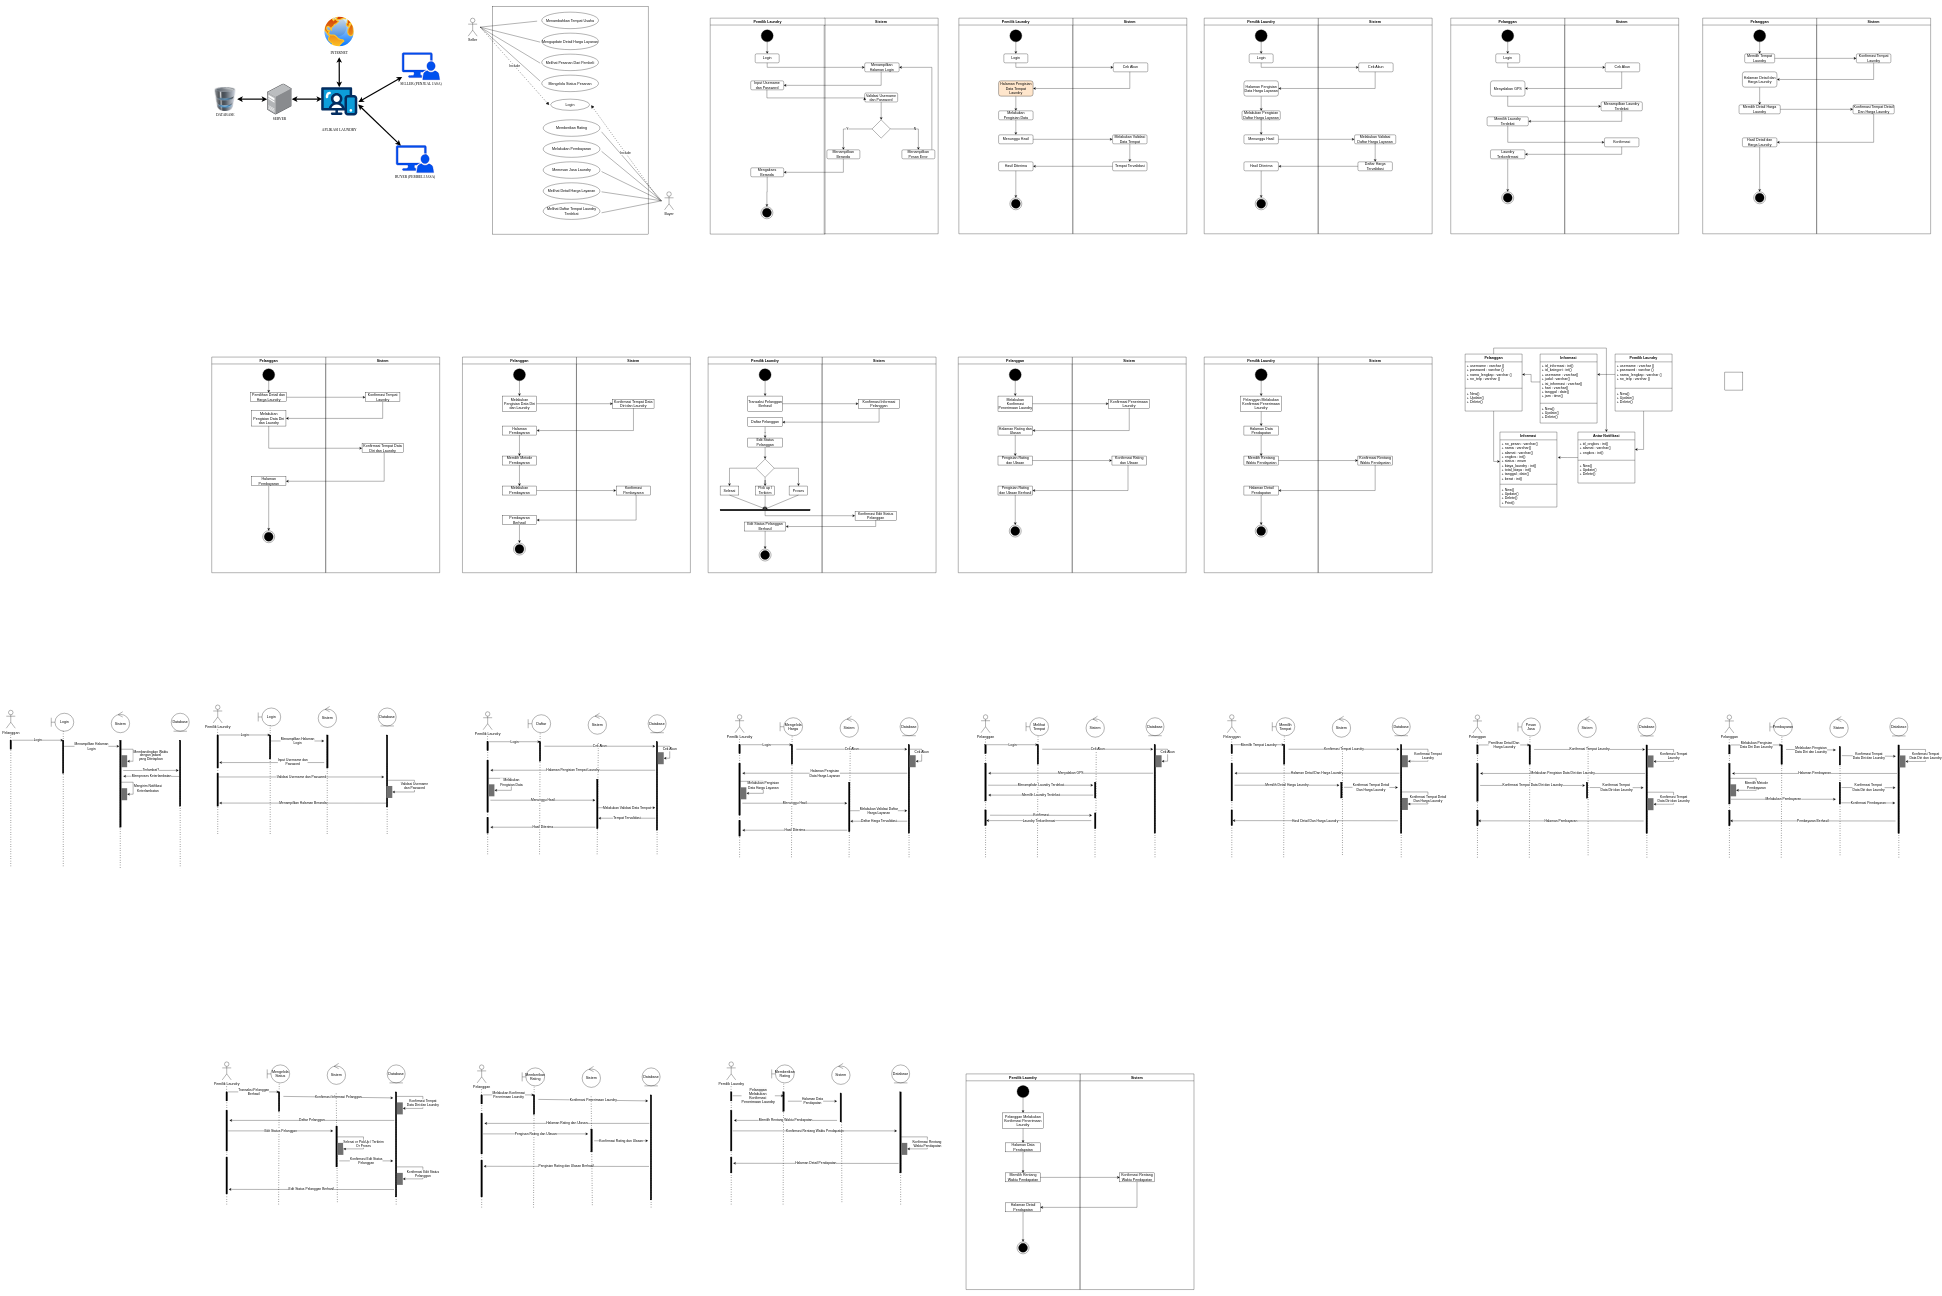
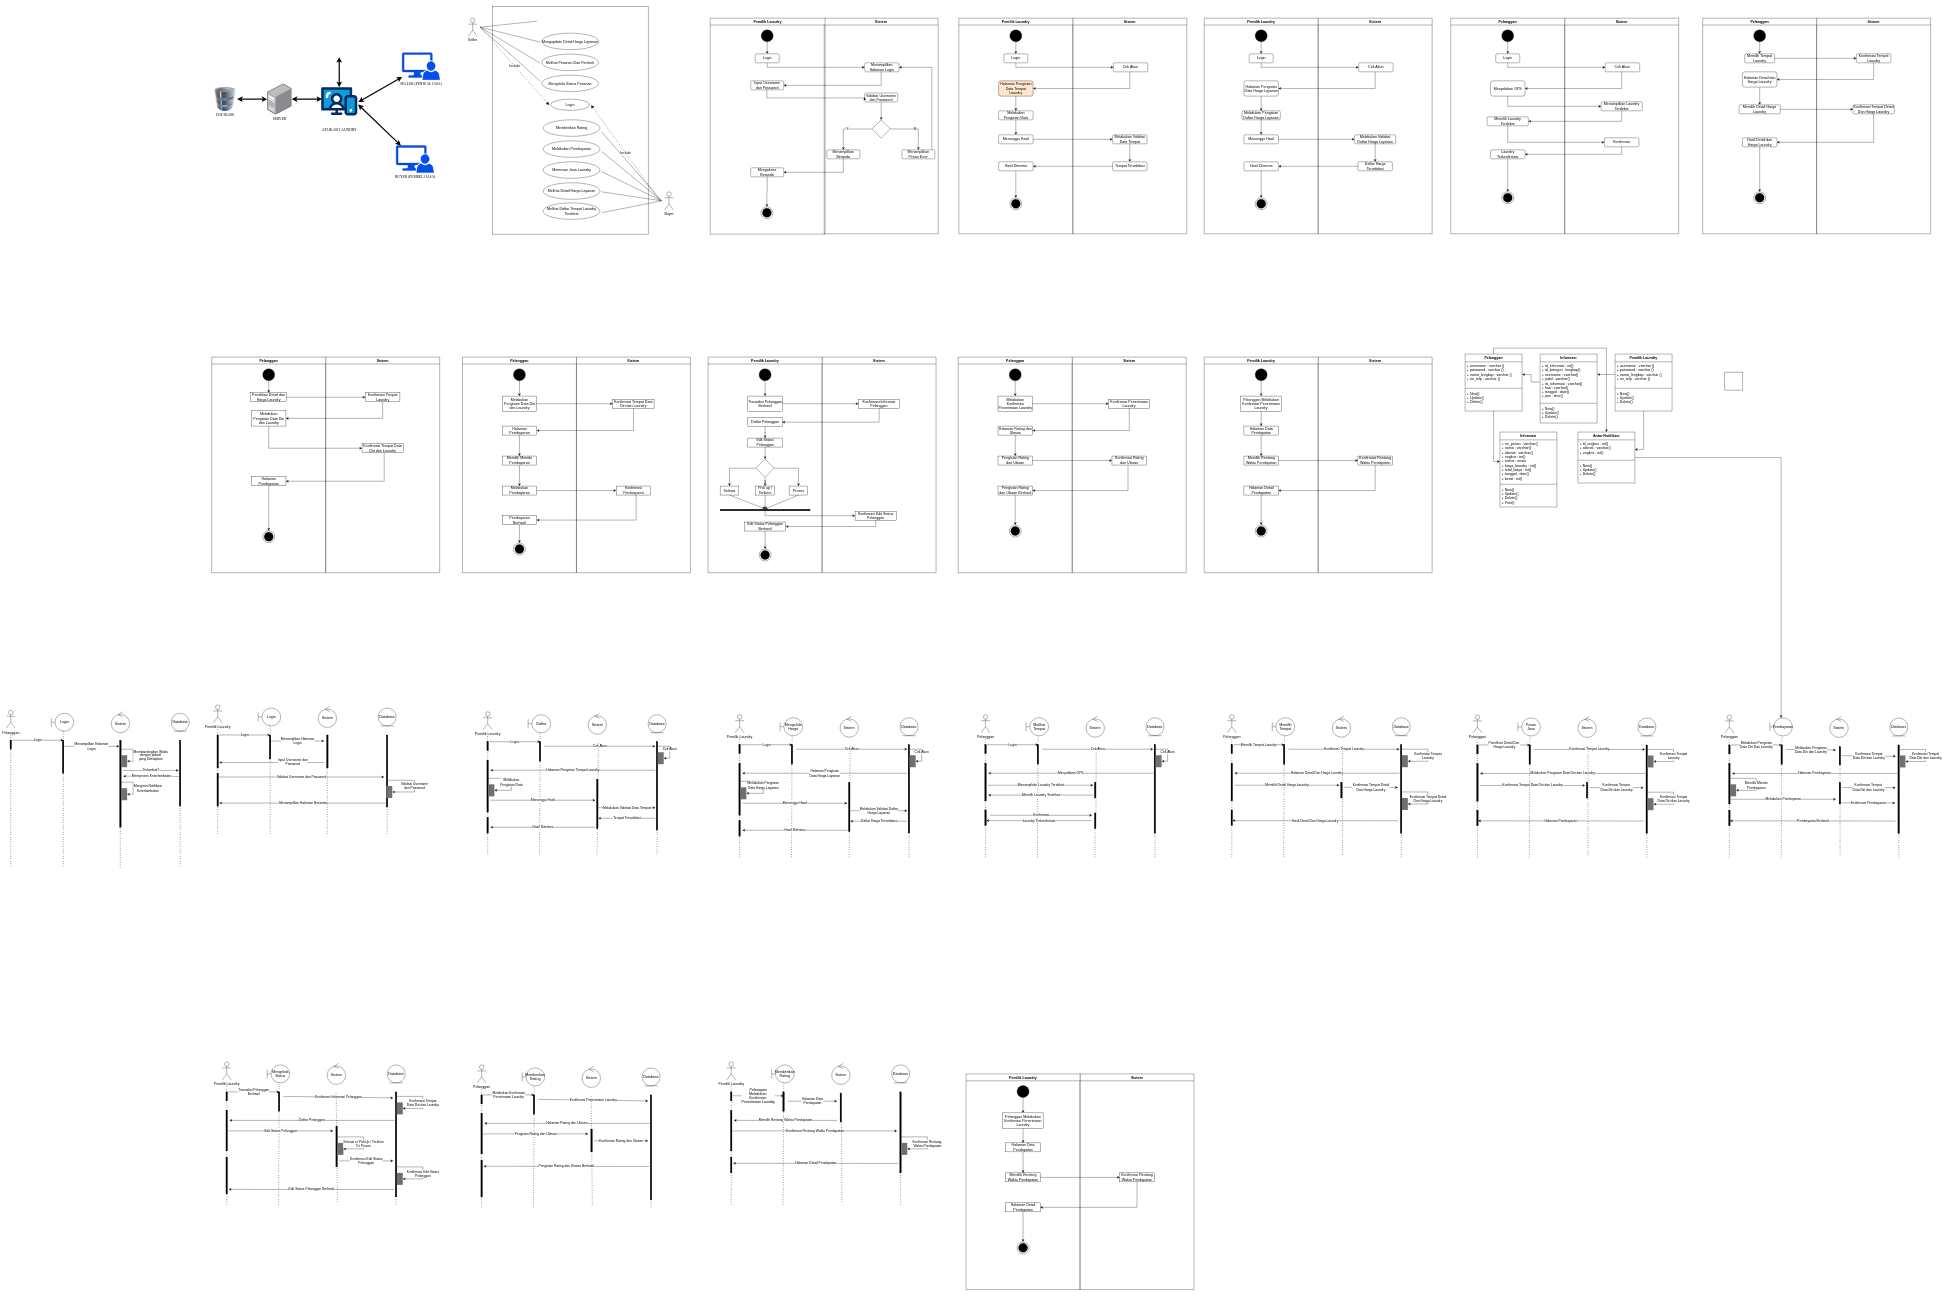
- <mxCell id="55" value="Menambahkan Tempat Usaha" style="ellipse;whiteSpace=wrap;html=1;" parent="1" vertex="1"><mxGeometry x="1805.25" y="40" width="189.5" height="55" as="geometry" /></mxCell>
- <mxCell id="36" value="INTERNET" style="image;aspect=fixed;perimeter=ellipsePerimeter;html=1;align=center;shadow=0;dashed=0;spacingTop=3;image=img/lib/active_directory/internet_globe.svg;fontFamily=Times New Roman;" parent="1" vertex="1"><mxGeometry x="1075.13" y="50" width="110" height="110" as="geometry" /></mxCell>
- <mxCell id="244" value="+ id_informasi : int()&lt;div&gt;+ id_kategori : int()&lt;/div&gt;&lt;div&gt;+ username : varchar()&lt;/div&gt;&lt;div&gt;+ judul : varchar()&lt;/div&gt;&lt;div&gt;+ isi_informasi : varchar()&lt;/div&gt;&lt;div&gt;+ hari : varchar()&lt;/div&gt;&lt;div&gt;+ tanggal : date()&lt;/div&gt;&lt;div&gt;+ jam : time()&lt;/div&gt;&lt;div&gt;&lt;br&gt;&lt;/div&gt;" style="text;strokeColor=none;fillColor=none;align=left;verticalAlign=top;spacingLeft=4;spacingRight=4;overflow=hidden;rotatable=0;points=[[0,0.5],[1,0.5]];portConstraint=eastwest;whiteSpace=wrap;html=1;" parent="243" vertex="1"><mxGeometry y="26" width="190" height="134" as="geometry" /></mxCell>
+ <mxCell id="244" value="+ id_informasi : int()&lt;div&gt;+ id_kategori : lengkap()&lt;/div&gt;&lt;div&gt;+ username : varchar()&lt;/div&gt;&lt;div&gt;+ judul : varchar()&lt;/div&gt;&lt;div&gt;+ isi_informasi : varchar()&lt;/div&gt;&lt;div&gt;+ hari : varchar()&lt;/div&gt;&lt;div&gt;+ tanggal : date()&lt;/div&gt;&lt;div&gt;+ jam : time()&lt;/div&gt;&lt;div&gt;&lt;br&gt;&lt;/div&gt;" style="text;strokeColor=none;fillColor=none;align=left;verticalAlign=top;spacingLeft=4;spacingRight=4;overflow=hidden;rotatable=0;points=[[0,0.5],[1,0.5]];portConstraint=eastwest;whiteSpace=wrap;html=1;" parent="243" vertex="1"><mxGeometry y="26" width="190" height="134" as="geometry" /></mxCell>
- <mxCell id="258" style="edgeStyle=orthogonalEdgeStyle;rounded=0;orthogonalLoop=1;jettySize=auto;html=1;entryX=1.016;entryY=0.408;entryDx=0;entryDy=0;entryPerimeter=0;" parent="1" source="247" target="253" edge="1"><mxGeometry relative="1" as="geometry" /></mxCell>
+ <mxCell id="258" style="edgeStyle=orthogonalEdgeStyle;rounded=0;orthogonalLoop=1;jettySize=auto;html=1;" parent="1" source="247" target="444" edge="1"><mxGeometry relative="1" as="geometry" /></mxCell>
